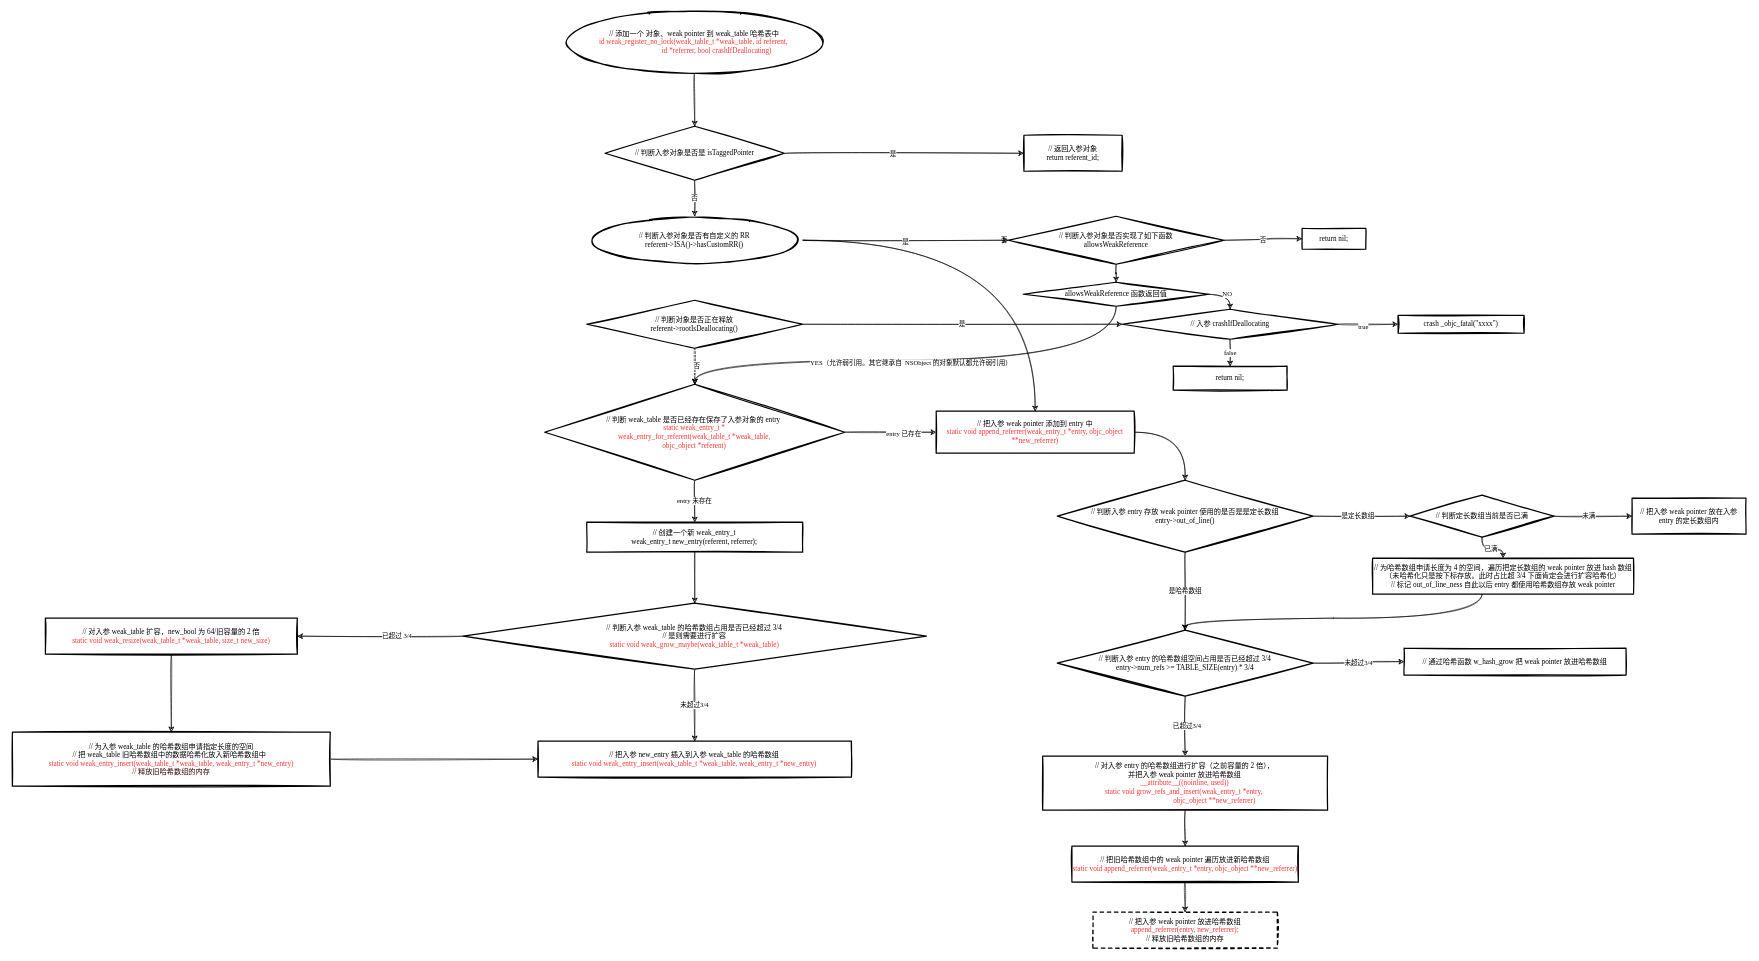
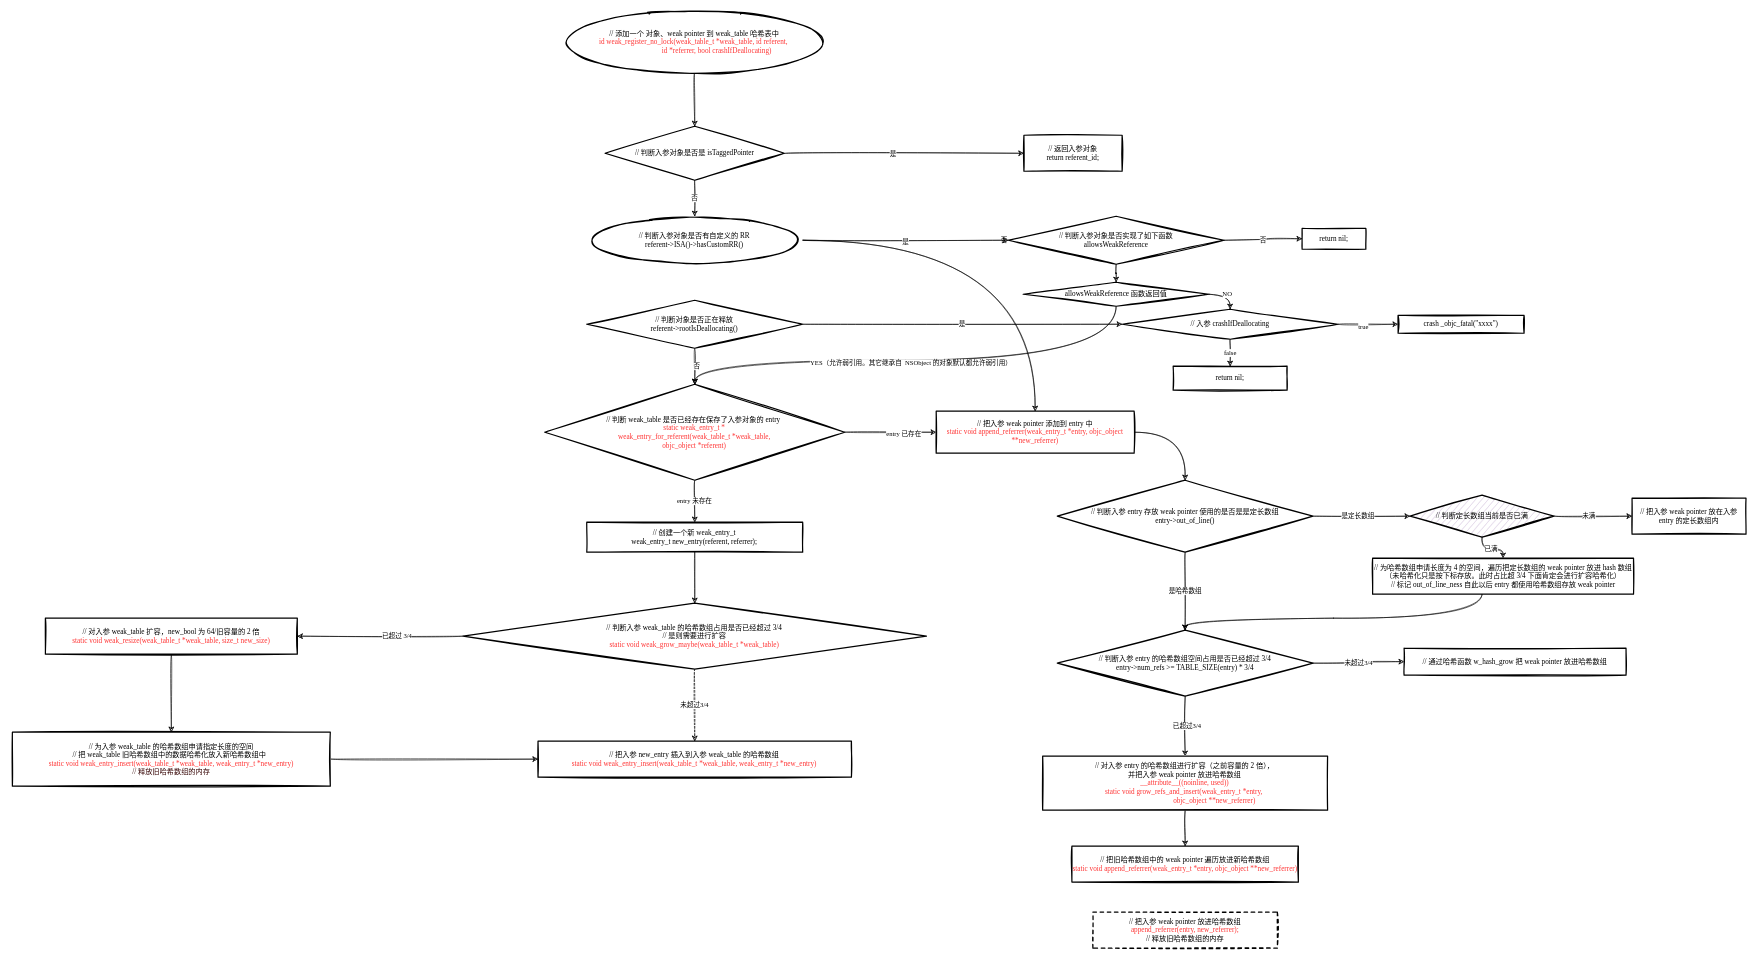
- <mxCell id="51" value="" style="edgeStyle=orthogonalEdgeStyle;curved=1;rounded=0;sketch=1;orthogonalLoop=1;jettySize=auto;html=1;fontFamily=Comic Sans MS;dashed=1;" parent="1" source="54" target="15" edge="1"><mxGeometry relative="1" as="geometry" /></mxCell>
+ <mxCell id="51" value="" style="edgeStyle=orthogonalEdgeStyle;curved=1;rounded=0;sketch=1;orthogonalLoop=1;jettySize=auto;html=1;fontFamily=Comic Sans MS;" parent="1" source="54" target="15" edge="1"><mxGeometry relative="1" as="geometry" /></mxCell>
- <mxCell id="25" value="// 判断定长数组当前是否已满" style="rhombus;whiteSpace=wrap;html=1;fontFamily=Comic Sans MS;strokeWidth=2;sketch=1;" parent="1" vertex="1"><mxGeometry x="2350" y="825" width="240" height="70" as="geometry" /></mxCell>
+ <mxCell id="25" value="// 判断定长数组当前是否已满" style="rhombus;whiteSpace=wrap;html=1;fontFamily=Comic Sans MS;strokeWidth=2;sketch=1;fillColor=#e1d5e7;" parent="1" vertex="1"><mxGeometry x="2350" y="825" width="240" height="70" as="geometry" /></mxCell>
- <mxCell id="43" value="未超过3/4" style="edgeStyle=orthogonalEdgeStyle;curved=1;rounded=0;sketch=1;orthogonalLoop=1;jettySize=auto;html=1;fontFamily=Comic Sans MS;" parent="1" source="44" target="49" edge="1"><mxGeometry relative="1" as="geometry" /></mxCell>
+ <mxCell id="43" value="未超过3/4" style="edgeStyle=orthogonalEdgeStyle;curved=1;rounded=0;sketch=1;orthogonalLoop=1;jettySize=auto;html=1;fontFamily=Comic Sans MS;dashed=1;" parent="1" source="44" target="49" edge="1"><mxGeometry relative="1" as="geometry" /></mxCell>
- <mxCell id="36" value="" style="edgeStyle=orthogonalEdgeStyle;curved=1;rounded=0;sketch=1;orthogonalLoop=1;jettySize=auto;html=1;fontFamily=Comic Sans MS;" parent="1" source="37" target="38" edge="1"><mxGeometry relative="1" as="geometry" /></mxCell>
